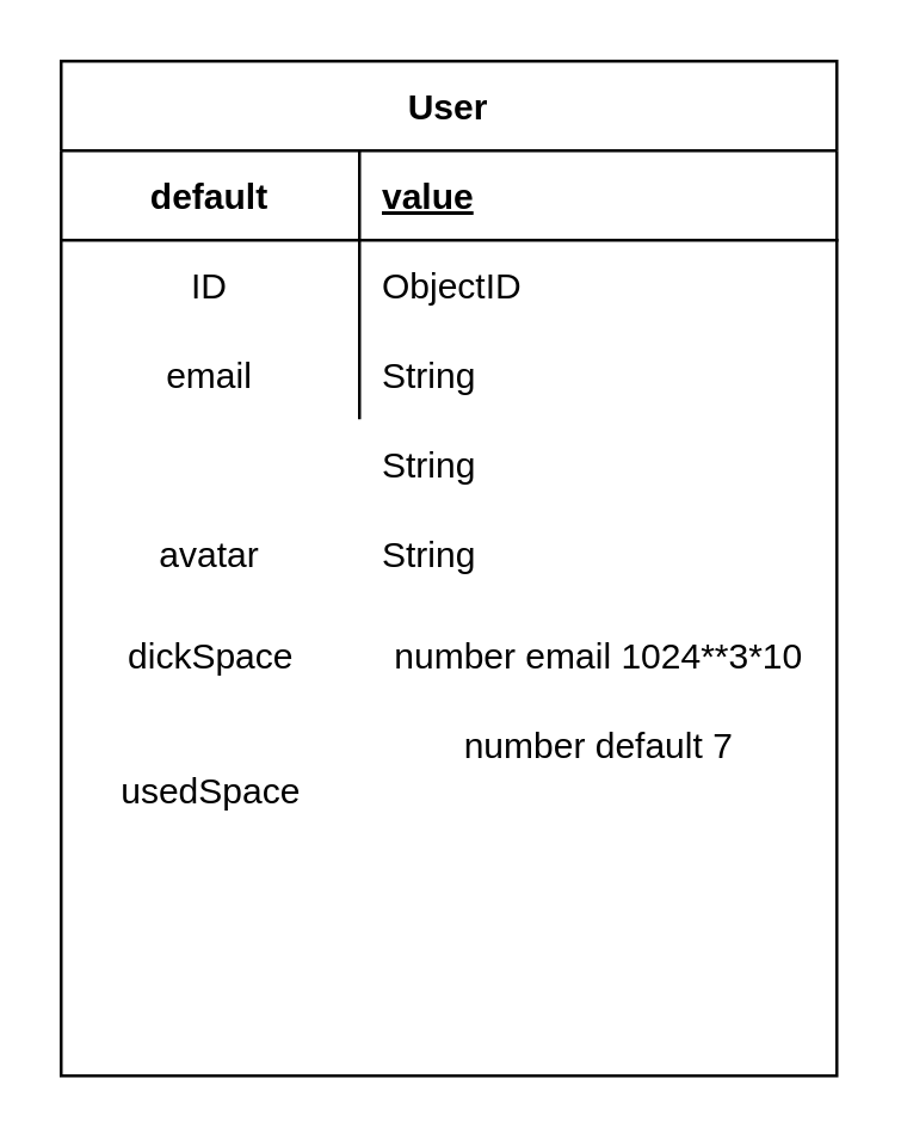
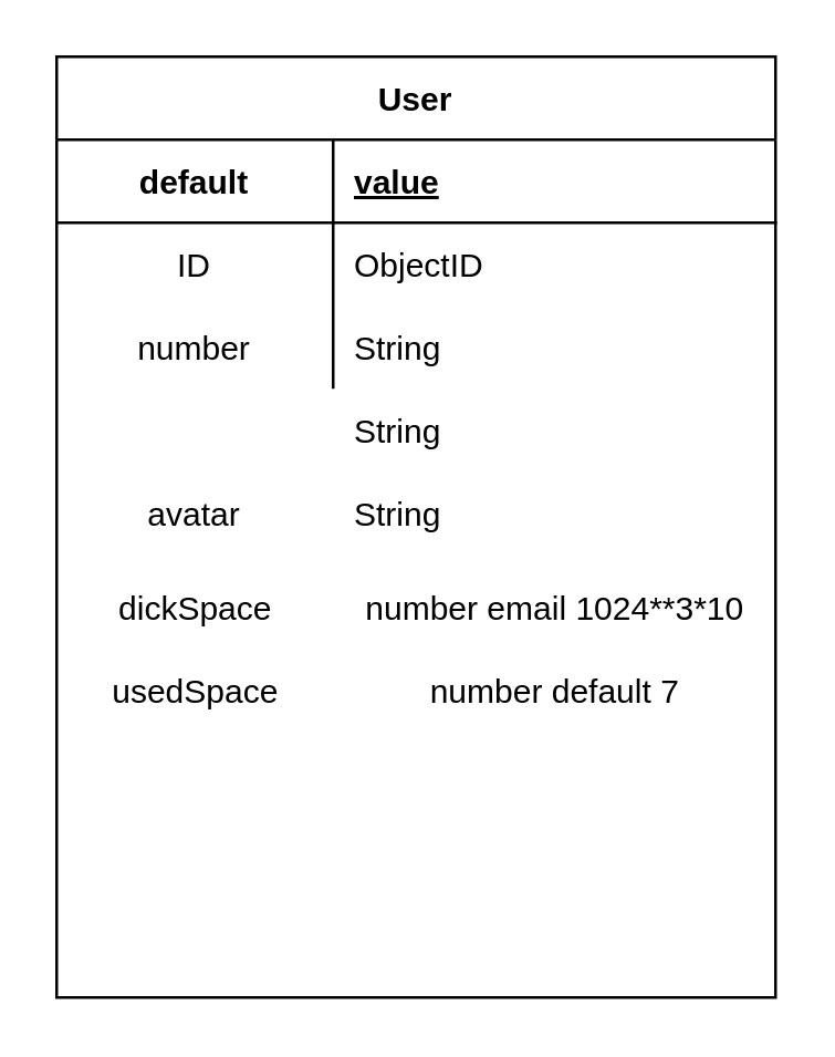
- <mxCell id="10" value="email" style="shape=partialRectangle;connectable=0;fillColor=none;top=0;left=0;bottom=0;right=0;editable=1;overflow=hidden;" vertex="1" parent="9"><mxGeometry width="100" height="30" as="geometry" /></mxCell>
+ <mxCell id="10" value="number" style="shape=partialRectangle;connectable=0;fillColor=none;top=0;left=0;bottom=0;right=0;editable=1;overflow=hidden;" vertex="1" parent="9"><mxGeometry width="100" height="30" as="geometry" /></mxCell>
- <mxCell id="18" value="usedSpace" style="text;html=1;align=center;verticalAlign=middle;resizable=0;points=[];autosize=1;" vertex="1" parent="1"><mxGeometry x="30" y="255" width="80" height="20" as="geometry" /></mxCell>
+ <mxCell id="18" value="usedSpace" style="text;html=1;align=center;verticalAlign=middle;resizable=0;points=[];autosize=1;" vertex="1" parent="1"><mxGeometry x="30" y="240" width="80" height="20" as="geometry" /></mxCell>
